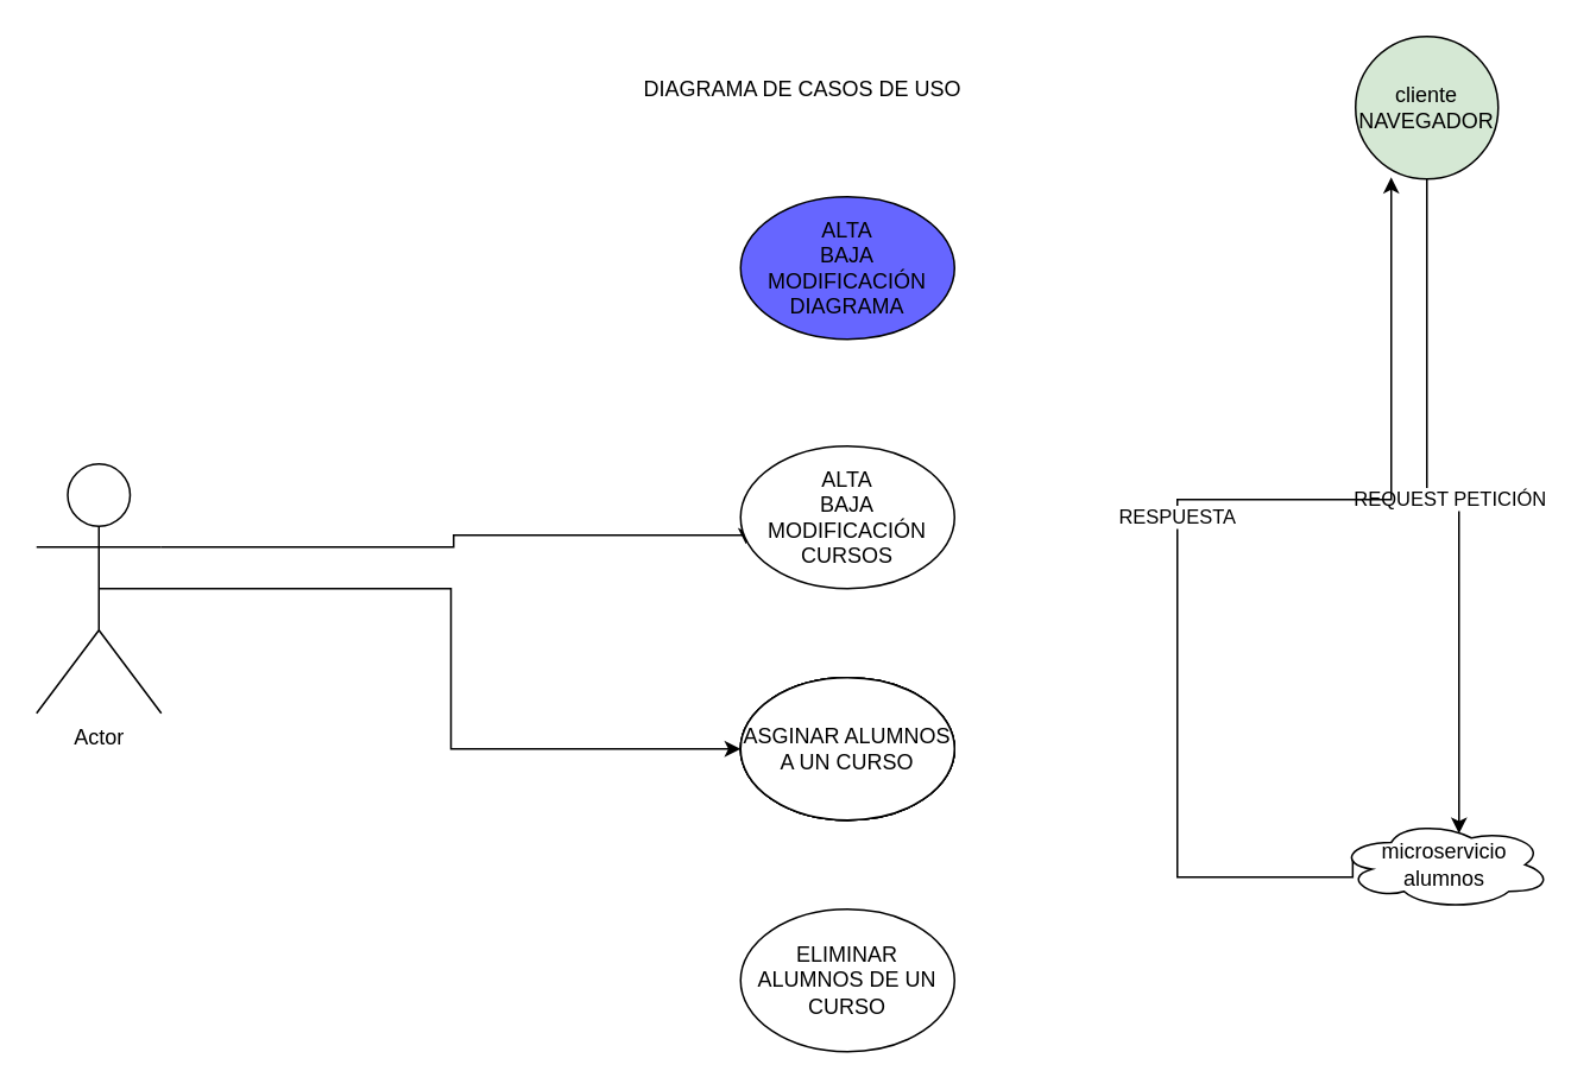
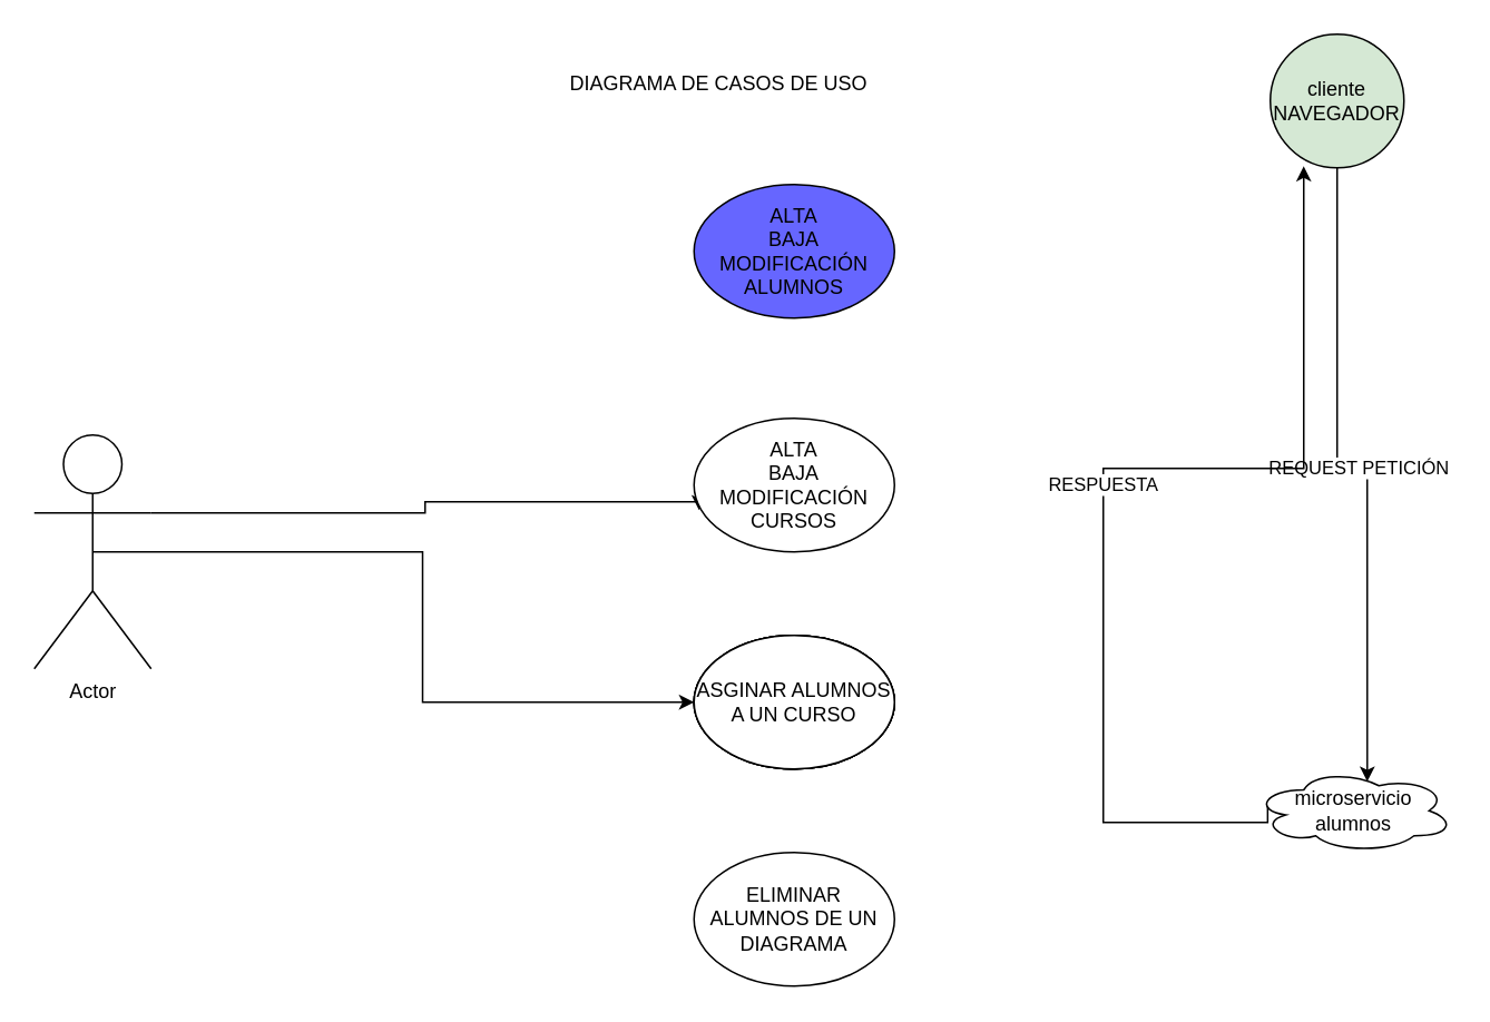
- <mxCell id="2" value="DIAGRAMA DE CASOS DE USO" style="text;html=1;strokeColor=none;fillColor=none;align=center;verticalAlign=middle;whiteSpace=wrap;rounded=0;" parent="1" vertex="1"><mxGeometry x="310" y="40" width="280" height="20" as="geometry" /></mxCell>
+ <mxCell id="2" value="DIAGRAMA DE CASOS DE USO" style="text;html=1;strokeColor=none;fillColor=none;align=center;verticalAlign=middle;whiteSpace=wrap;rounded=0;" parent="1" vertex="1"><mxGeometry x="290" y="40" width="280" height="20" as="geometry" /></mxCell>
- <mxCell id="13" value="ALTA&lt;br&gt;BAJA&lt;br&gt;MODIFICACIÓN&lt;br&gt;DIAGRAMA" style="ellipse;whiteSpace=wrap;html=1;fillColor=#6666FF;" parent="1" vertex="1"><mxGeometry x="415" y="110" width="120" height="80" as="geometry" /></mxCell>
+ <mxCell id="13" value="ALTA&lt;br&gt;BAJA&lt;br&gt;MODIFICACIÓN&lt;br&gt;ALUMNOS" style="ellipse;whiteSpace=wrap;html=1;fillColor=#6666FF;" parent="1" vertex="1"><mxGeometry x="415" y="110" width="120" height="80" as="geometry" /></mxCell>
- <mxCell id="7" value="ELIMINAR ALUMNOS DE UN CURSO" style="ellipse;whiteSpace=wrap;html=1;fillColor=#FFFFFF;" parent="1" vertex="1"><mxGeometry x="415" y="510" width="120" height="80" as="geometry" /></mxCell>
+ <mxCell id="7" value="ELIMINAR ALUMNOS DE UN DIAGRAMA" style="ellipse;whiteSpace=wrap;html=1;fillColor=#FFFFFF;" parent="1" vertex="1"><mxGeometry x="415" y="510" width="120" height="80" as="geometry" /></mxCell>
